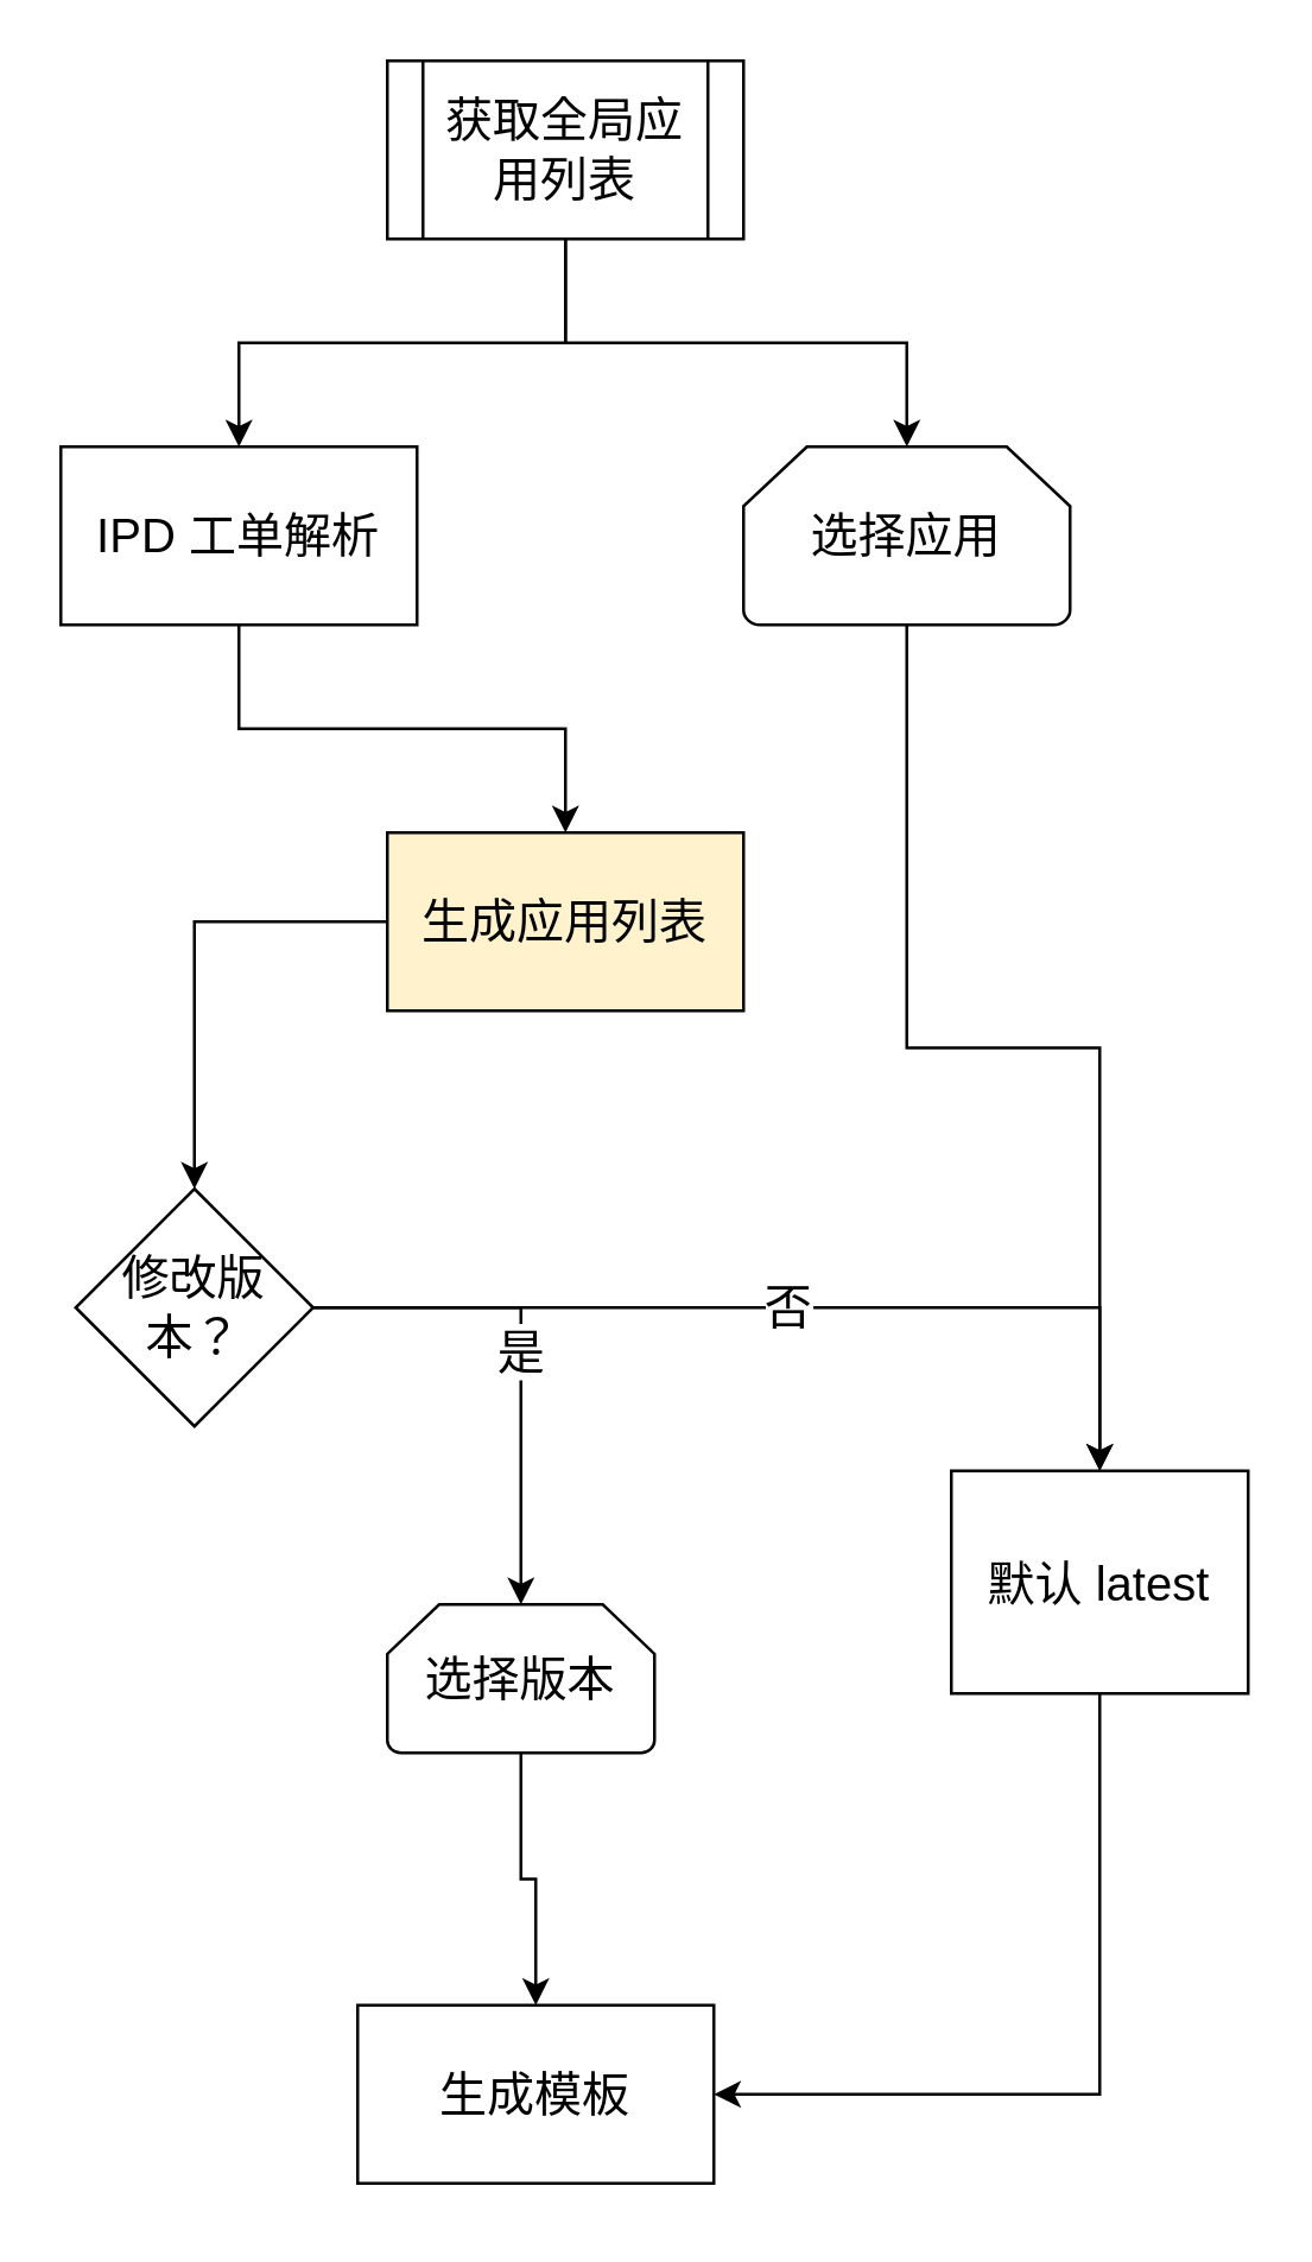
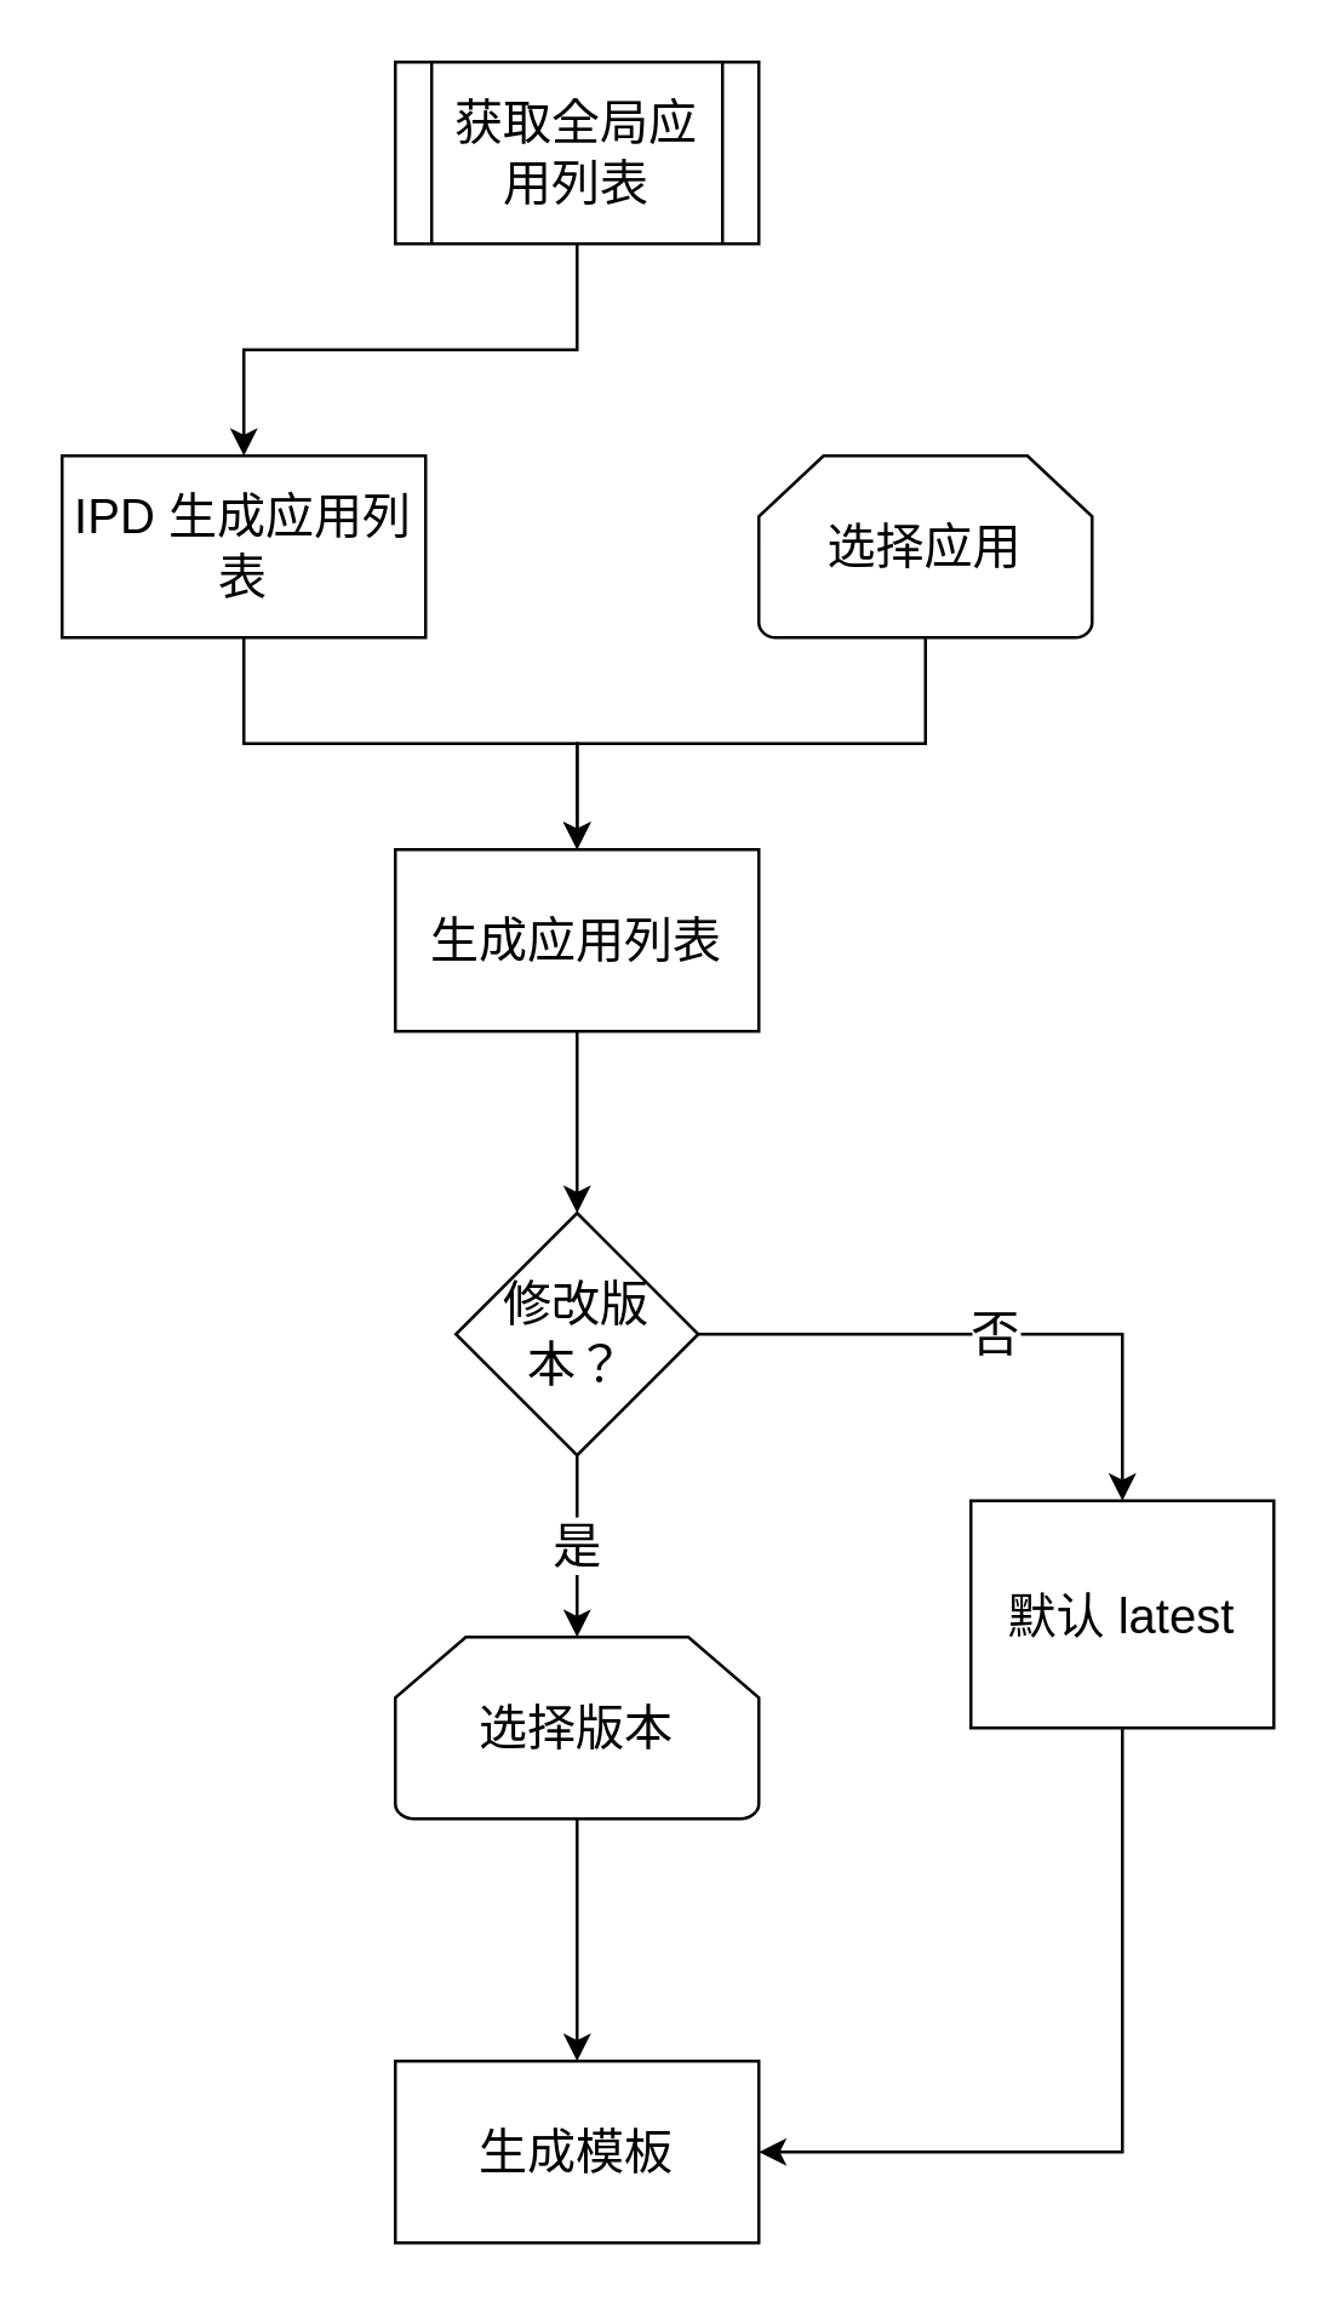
- <mxCell id="2" style="edgeStyle=orthogonalEdgeStyle;rounded=0;orthogonalLoop=1;jettySize=auto;html=1;fontSize=16;" edge="1" parent="1" source="4" target="6"><mxGeometry relative="1" as="geometry" /></mxCell>
- <mxCell id="16" value="IPD 工单解析" style="rounded=0;whiteSpace=wrap;html=1;fontSize=16;" vertex="1" parent="1"><mxGeometry x="20" y="150" width="120" height="60" as="geometry" /></mxCell>
+ <mxCell id="16" value="IPD 生成应用列表" style="rounded=0;whiteSpace=wrap;html=1;fontSize=16;" vertex="1" parent="1"><mxGeometry x="20" y="150" width="120" height="60" as="geometry" /></mxCell>
- <mxCell id="18" value="生成应用列表" style="whiteSpace=wrap;html=1;fontSize=16;fillColor=#fff2cc;" vertex="1" parent="1"><mxGeometry x="130" y="280" width="120" height="60" as="geometry" /></mxCell>
+ <mxCell id="18" value="生成应用列表" style="whiteSpace=wrap;html=1;fontSize=16;" vertex="1" parent="1"><mxGeometry x="130" y="280" width="120" height="60" as="geometry" /></mxCell>
- <mxCell id="17" value="" style="edgeStyle=orthogonalEdgeStyle;rounded=0;orthogonalLoop=1;jettySize=auto;html=1;fontSize=16;" edge="1" parent="1" source="6" target="13"><mxGeometry relative="1" as="geometry"><mxPoint x="190" y="220" as="sourcePoint" /><mxPoint x="190" y="370" as="targetPoint" /></mxGeometry></mxCell>
+ <mxCell id="17" value="" style="edgeStyle=orthogonalEdgeStyle;rounded=0;orthogonalLoop=1;jettySize=auto;html=1;fontSize=16;" edge="1" parent="1" source="6" target="18"><mxGeometry relative="1" as="geometry"><mxPoint x="190" y="220" as="sourcePoint" /><mxPoint x="190" y="370" as="targetPoint" /></mxGeometry></mxCell>
- <mxCell id="9" value="修改版本？" style="rhombus;whiteSpace=wrap;html=1;arcSize=10;fontSize=16;" vertex="1" parent="1"><mxGeometry x="25" y="400" width="80" height="80" as="geometry" /></mxCell>
+ <mxCell id="9" value="修改版本？" style="rhombus;whiteSpace=wrap;html=1;arcSize=10;fontSize=16;" vertex="1" parent="1"><mxGeometry x="150" y="400" width="80" height="80" as="geometry" /></mxCell>
- <mxCell id="11" value="选择版本" style="strokeWidth=1;html=1;shape=mxgraph.flowchart.loop_limit;whiteSpace=wrap;arcSize=10;fontSize=16;" vertex="1" parent="1"><mxGeometry x="130" y="540" width="90" height="50" as="geometry" /></mxCell>
+ <mxCell id="11" value="选择版本" style="strokeWidth=1;html=1;shape=mxgraph.flowchart.loop_limit;whiteSpace=wrap;arcSize=10;fontSize=16;" vertex="1" parent="1"><mxGeometry x="130" y="540" width="120" height="60" as="geometry" /></mxCell>
- <mxCell id="14" value="生成模板" style="whiteSpace=wrap;html=1;strokeWidth=1;arcSize=10;fontSize=16;" vertex="1" parent="1"><mxGeometry x="120" y="675" width="120" height="60" as="geometry" /></mxCell>
+ <mxCell id="14" value="生成模板" style="whiteSpace=wrap;html=1;strokeWidth=1;arcSize=10;fontSize=16;" vertex="1" parent="1"><mxGeometry x="130" y="680" width="120" height="60" as="geometry" /></mxCell>
